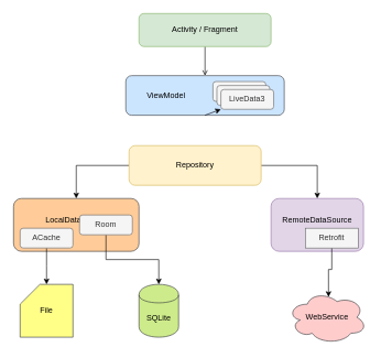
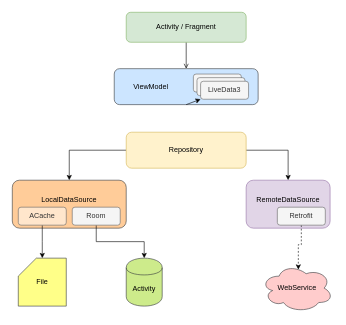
- <mxCell id="10" value="Repository" style="rounded=1;whiteSpace=wrap;html=1;fillColor=#fff2cc;strokeColor=#d6b656;" vertex="1" parent="1"><mxGeometry x="195" y="220" width="200" height="60" as="geometry" /></mxCell>
+ <mxCell id="10" value="Repository" style="rounded=1;whiteSpace=wrap;html=1;fillColor=#fff2cc;strokeColor=#d6b656;" vertex="1" parent="1"><mxGeometry x="210" y="220" width="200" height="60" as="geometry" /></mxCell>
- <mxCell id="16" value="Room" style="rounded=1;whiteSpace=wrap;html=1;fillColor=#f5f5f5;strokeColor=#666666;fontColor=#333333;" vertex="1" parent="1"><mxGeometry x="120" y="325" width="80" height="30" as="geometry" /></mxCell>
+ <mxCell id="16" value="Room" style="rounded=1;whiteSpace=wrap;html=1;fillColor=#f5f5f5;strokeColor=#666666;fontColor=#333333;" vertex="1" parent="1"><mxGeometry x="120" y="345" width="80" height="30" as="geometry" /></mxCell>
- <mxCell id="21" value="ACache" style="rounded=1;whiteSpace=wrap;html=1;fillColor=#f5f5f5;strokeColor=#666666;fontColor=#333333;" vertex="1" parent="1"><mxGeometry x="30" y="345" width="80" height="30" as="geometry" /></mxCell>
+ <mxCell id="21" value="ACache" style="rounded=1;whiteSpace=wrap;html=1;fillColor=#ffe6cc;strokeColor=#666666;fontColor=#333333;" vertex="1" parent="1"><mxGeometry x="30" y="345" width="80" height="30" as="geometry" /></mxCell>
- <mxCell id="18" value="Retrofit" style="whiteSpace=wrap;html=1;fillColor=#f5f5f5;strokeColor=#666666;fontColor=#333333;rounded=0;" vertex="1" parent="1"><mxGeometry x="462" y="345" width="80" height="30" as="geometry" /></mxCell>
+ <mxCell id="18" value="Retrofit" style="rounded=1;whiteSpace=wrap;html=1;fillColor=#f5f5f5;strokeColor=#666666;fontColor=#333333;" vertex="1" parent="1"><mxGeometry x="462" y="345" width="80" height="30" as="geometry" /></mxCell>
- <mxCell id="17" style="edgeStyle=orthogonalEdgeStyle;rounded=0;orthogonalLoop=1;jettySize=auto;html=1;exitX=0.5;exitY=1;exitDx=0;exitDy=0;entryX=0.517;entryY=0.113;entryDx=0;entryDy=0;entryPerimeter=0;" edge="1" parent="1" source="18" target="14"><mxGeometry relative="1" as="geometry" /></mxCell>
+ <mxCell id="17" style="edgeStyle=orthogonalEdgeStyle;rounded=0;orthogonalLoop=1;jettySize=auto;html=1;exitX=0.5;exitY=1;exitDx=0;exitDy=0;entryX=0.517;entryY=0.113;entryDx=0;entryDy=0;entryPerimeter=0;dashed=1;" edge="1" parent="1" source="18" target="14"><mxGeometry relative="1" as="geometry" /></mxCell>
- <mxCell id="13" value="SQLite" style="shape=cylinder;whiteSpace=wrap;html=1;boundedLbl=1;backgroundOutline=1;fillColor=#cdeb8b;strokeColor=#36393d;" vertex="1" parent="1"><mxGeometry x="210" y="430" width="60" height="80" as="geometry" /></mxCell>
+ <mxCell id="13" value="Activity" style="shape=cylinder;whiteSpace=wrap;html=1;boundedLbl=1;backgroundOutline=1;fillColor=#cdeb8b;strokeColor=#36393d;" vertex="1" parent="1"><mxGeometry x="210" y="430" width="60" height="80" as="geometry" /></mxCell>
